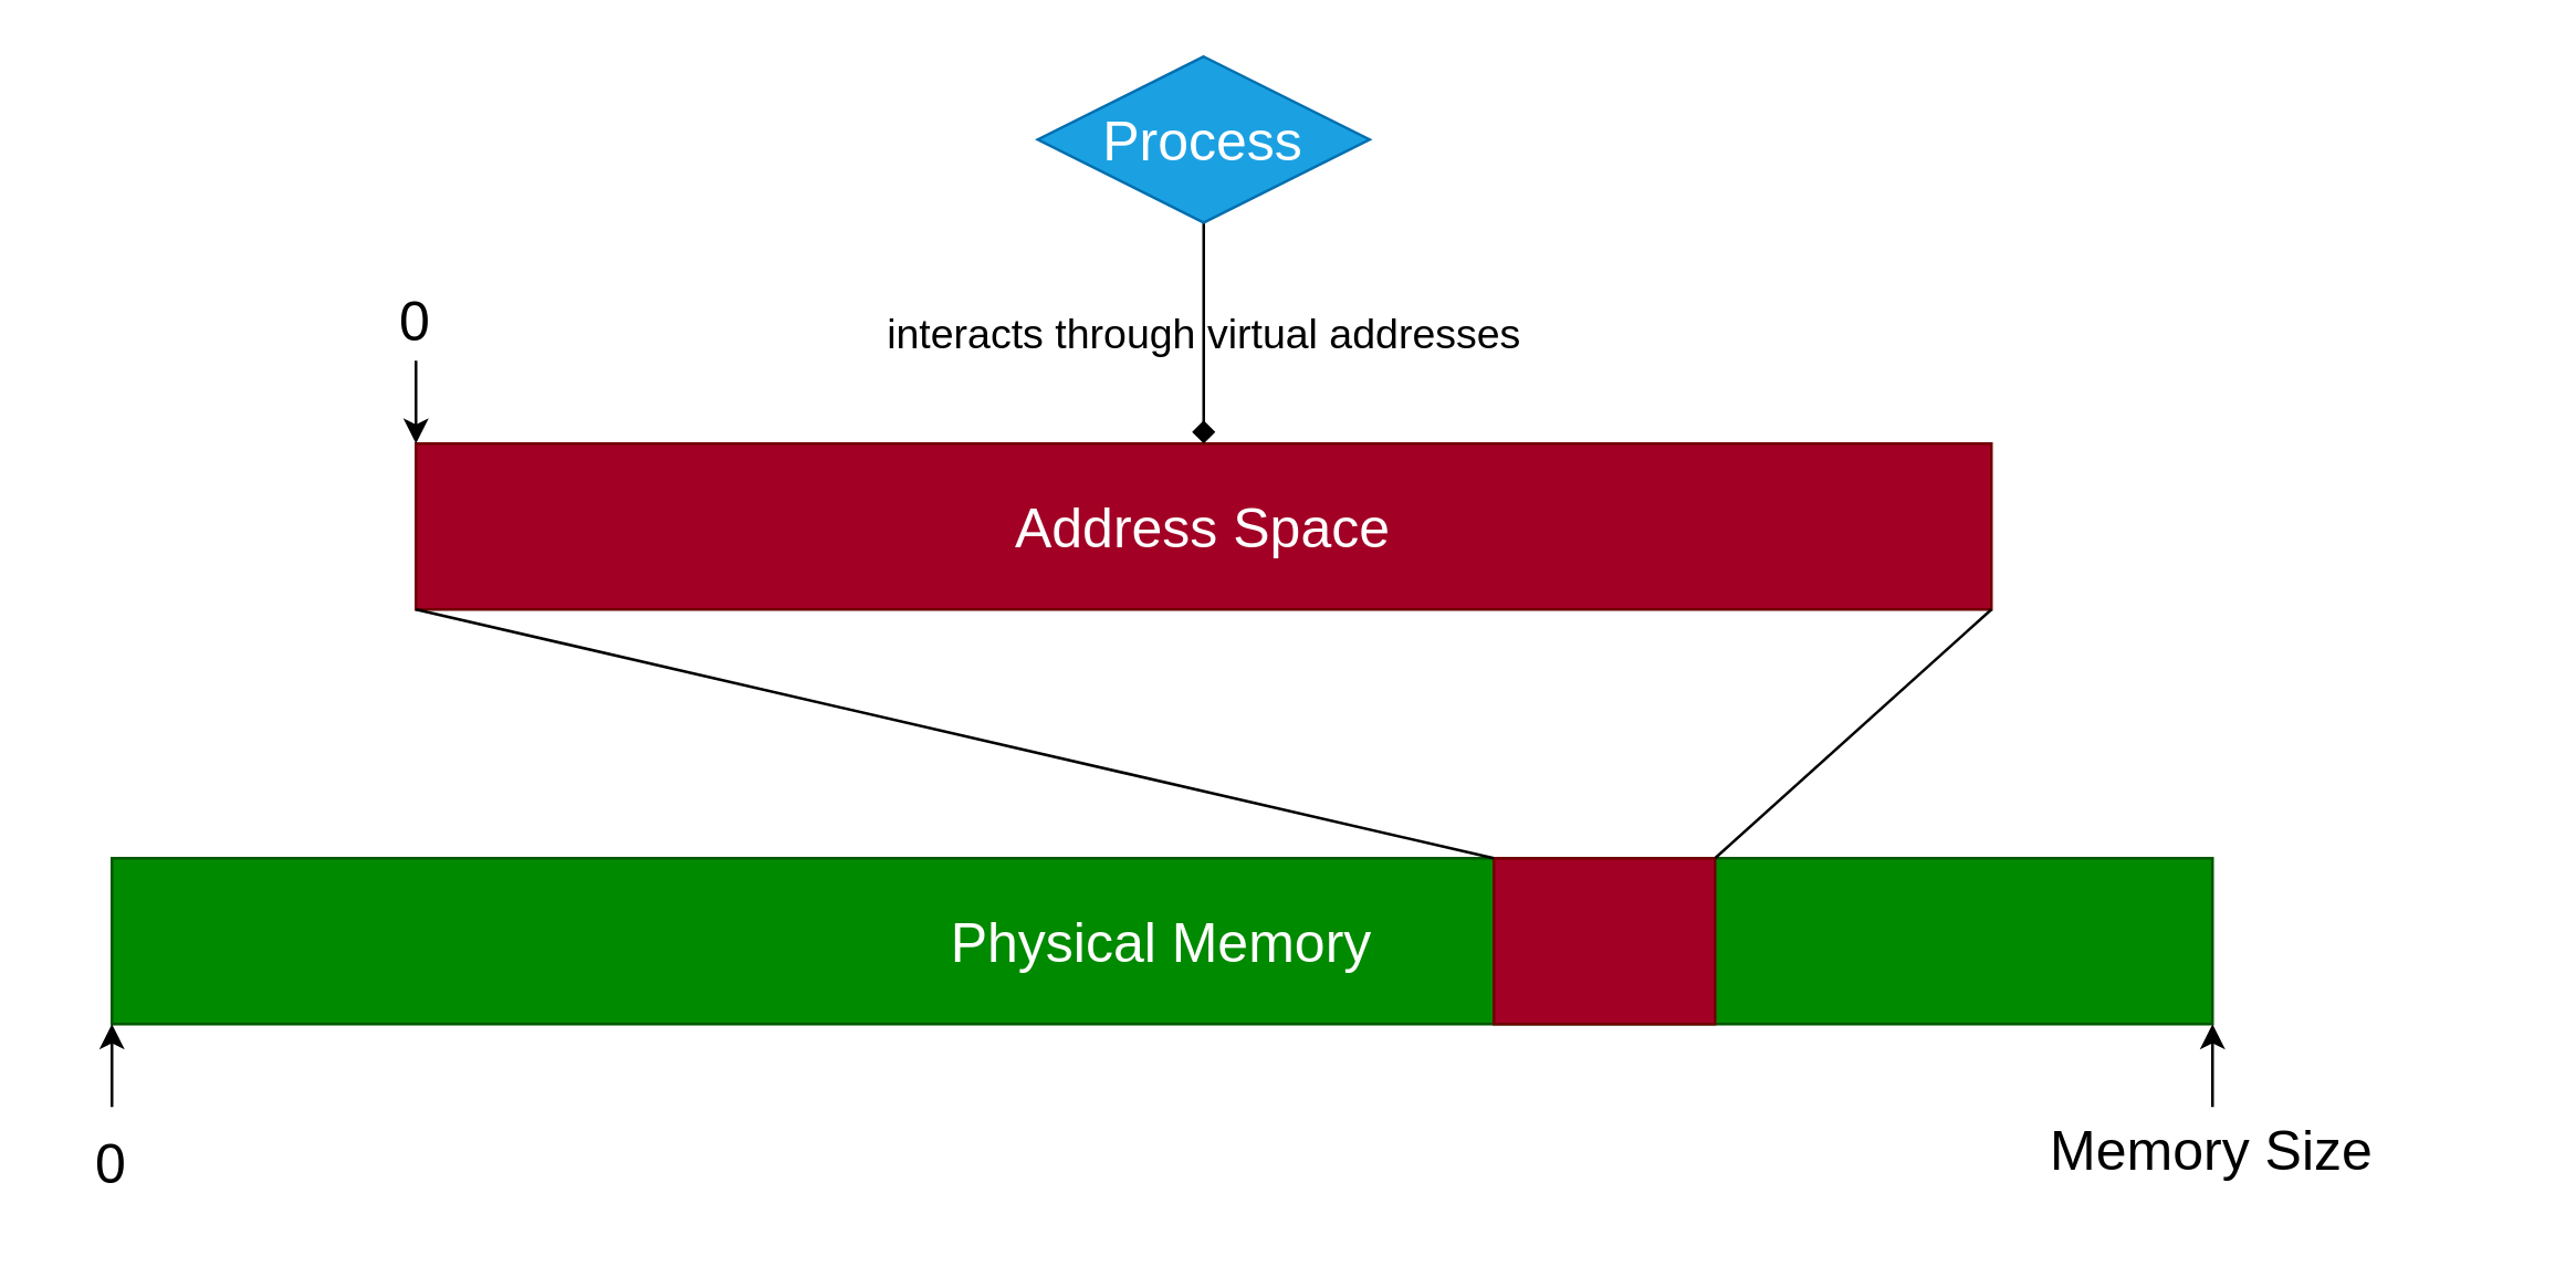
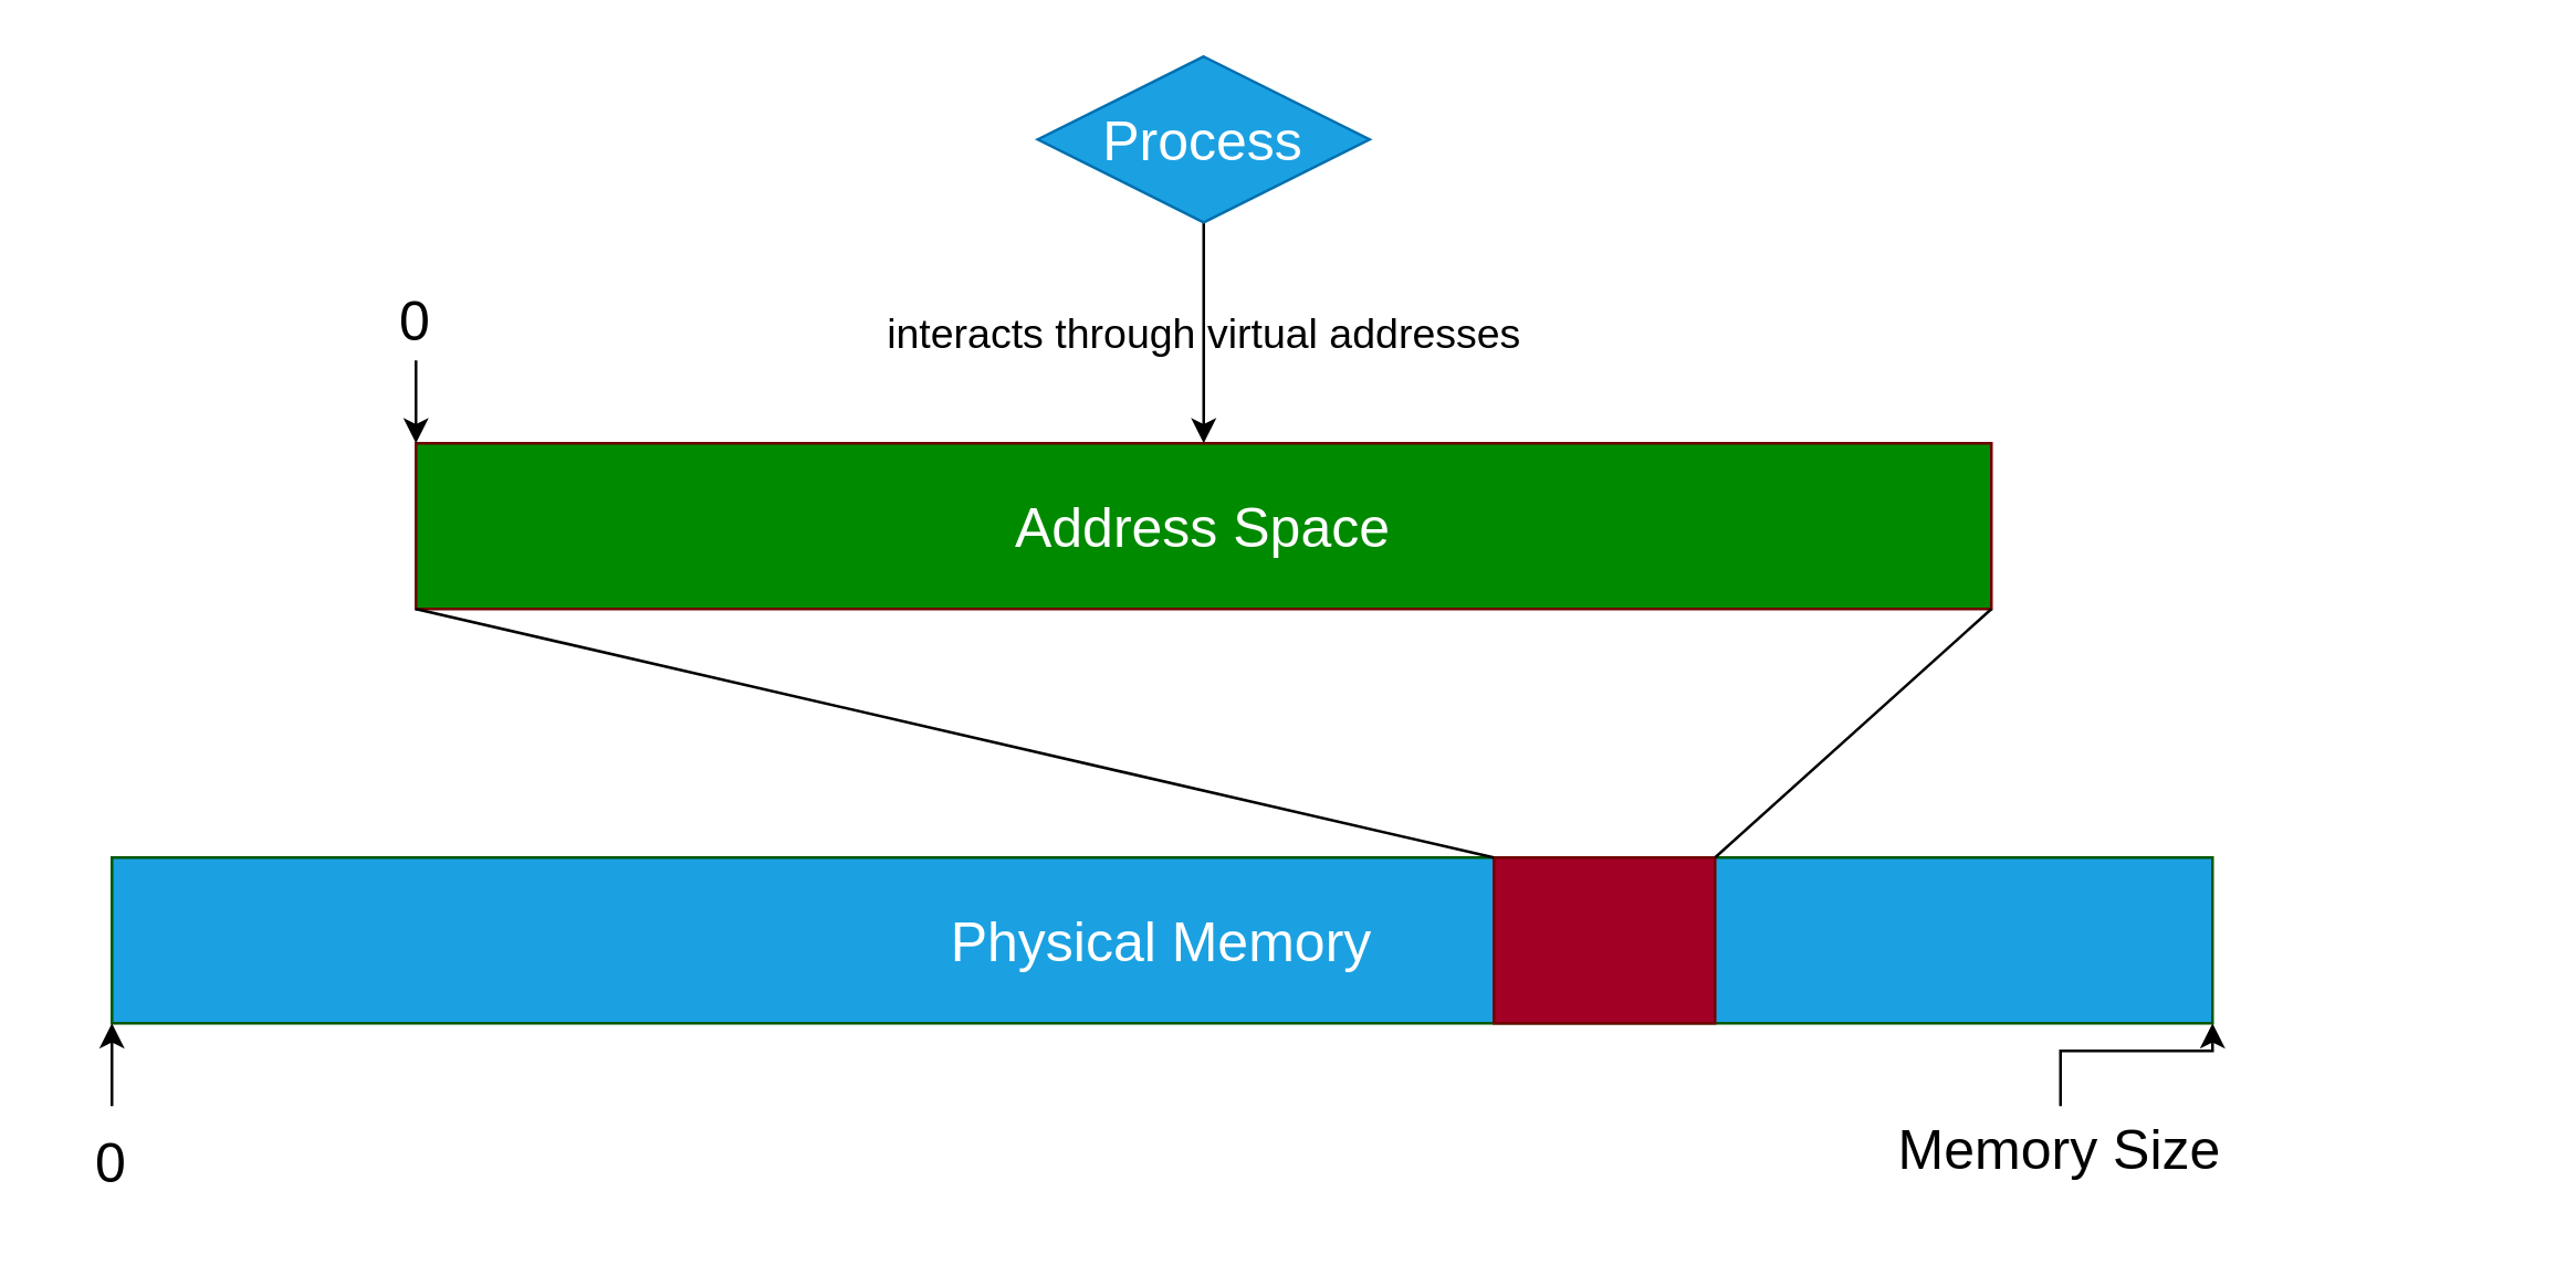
- <mxCell id="13" value="interacts through virtual addresses" style="edgeStyle=orthogonalEdgeStyle;rounded=0;orthogonalLoop=1;jettySize=auto;html=1;exitX=0.5;exitY=1;exitDx=0;exitDy=0;entryX=0.5;entryY=0;entryDx=0;entryDy=0;fontSize=15;labelBackgroundColor=none;endArrow=diamond;" edge="1" parent="1" source="14" target="8"><mxGeometry relative="1" as="geometry" /></mxCell>
+ <mxCell id="13" value="interacts through virtual addresses" style="edgeStyle=orthogonalEdgeStyle;rounded=0;orthogonalLoop=1;jettySize=auto;html=1;exitX=0.5;exitY=1;exitDx=0;exitDy=0;entryX=0.5;entryY=0;entryDx=0;entryDy=0;fontSize=15;labelBackgroundColor=none;" edge="1" parent="1" source="14" target="8"><mxGeometry relative="1" as="geometry" /></mxCell>
- <mxCell id="8" value="Address Space" style="rounded=0;whiteSpace=wrap;html=1;fontSize=20;fillColor=#a20025;strokeColor=#6F0000;fontColor=#ffffff;" vertex="1" parent="1"><mxGeometry x="150" y="160" width="570" height="60" as="geometry" /></mxCell>
+ <mxCell id="8" value="Address Space" style="rounded=0;whiteSpace=wrap;html=1;fontSize=20;fillColor=#008a00;strokeColor=#6F0000;fontColor=#ffffff;" vertex="1" parent="1"><mxGeometry x="150" y="160" width="570" height="60" as="geometry" /></mxCell>
- <mxCell id="2" value="&lt;font style=&quot;font-size: 20px&quot;&gt;Physical Memory&lt;/font&gt;" style="rounded=0;whiteSpace=wrap;html=1;fillColor=#008a00;strokeColor=#005700;fontColor=#ffffff;" vertex="1" parent="1"><mxGeometry x="40" y="310" width="760" height="60" as="geometry" /></mxCell>
+ <mxCell id="2" value="&lt;font style=&quot;font-size: 20px&quot;&gt;Physical Memory&lt;/font&gt;" style="rounded=0;whiteSpace=wrap;html=1;fillColor=#1ba1e2;strokeColor=#005700;fontColor=#ffffff;" vertex="1" parent="1"><mxGeometry x="40" y="310" width="760" height="60" as="geometry" /></mxCell>
- <mxCell id="7" value="Memory Size" style="text;html=1;strokeColor=none;fillColor=none;align=center;verticalAlign=middle;whiteSpace=wrap;rounded=0;fontSize=20;" vertex="1" parent="1"><mxGeometry x="690" y="400" width="220" height="30" as="geometry" /></mxCell>
+ <mxCell id="7" value="Memory Size" style="text;html=1;strokeColor=none;fillColor=none;align=center;verticalAlign=middle;whiteSpace=wrap;rounded=0;fontSize=20;" vertex="1" parent="1"><mxGeometry x="635" y="400" width="220" height="30" as="geometry" /></mxCell>
